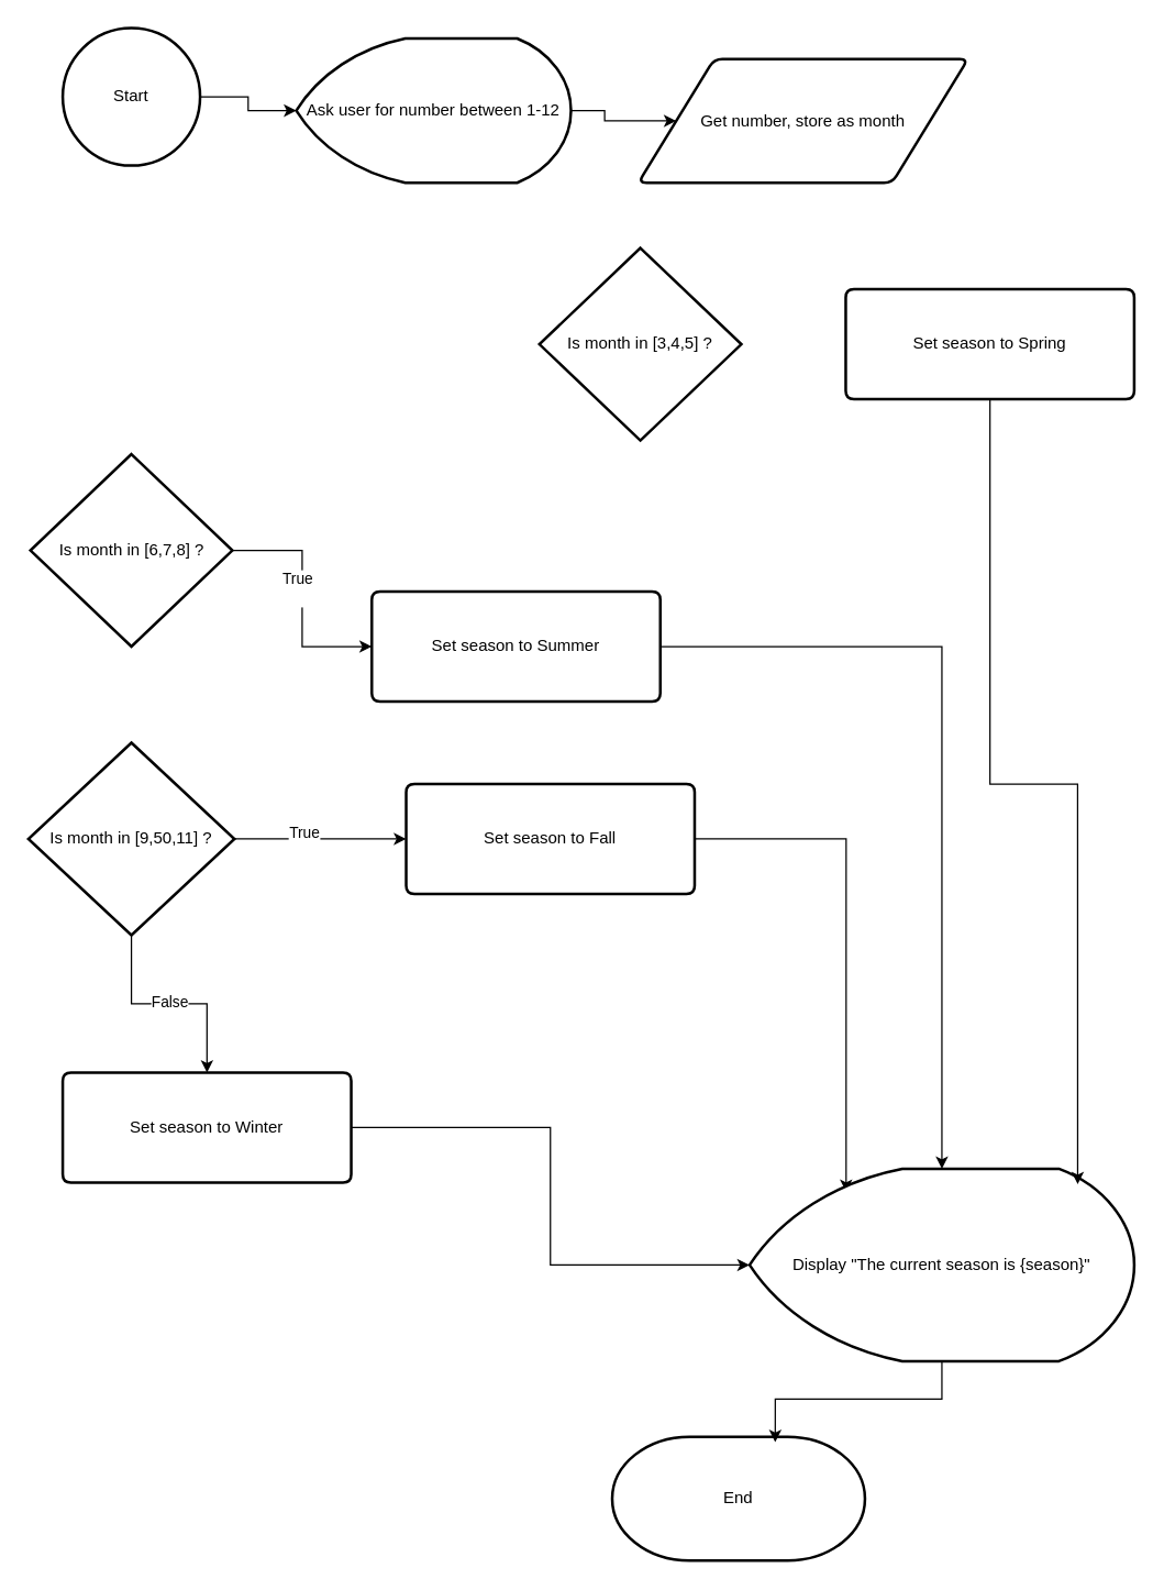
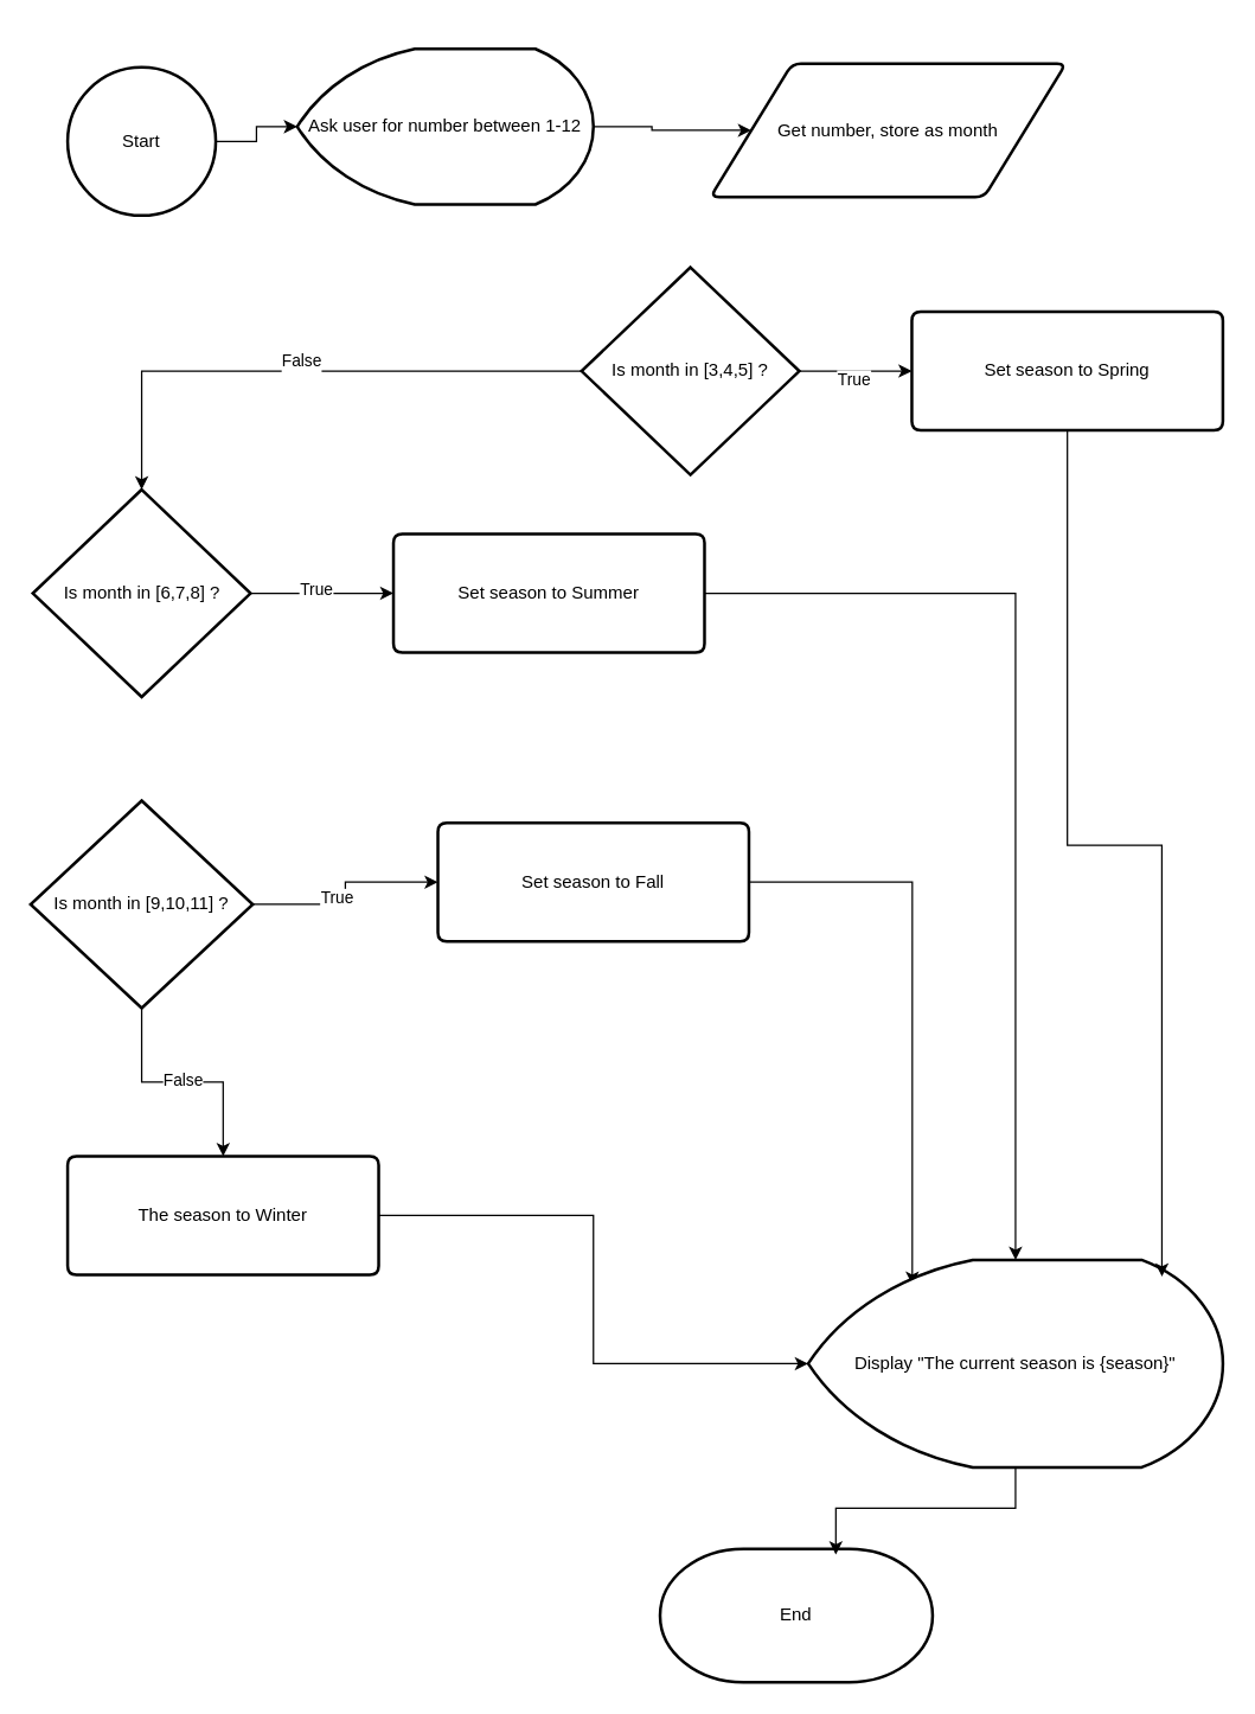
- <mxCell id="3" value="Start" style="strokeWidth=2;html=1;shape=mxgraph.flowchart.start_2;whiteSpace=wrap;" vertex="1" parent="1"><mxGeometry x="45" y="20" width="100" height="100" as="geometry" /></mxCell>
+ <mxCell id="3" value="Start" style="strokeWidth=2;html=1;shape=mxgraph.flowchart.start_2;whiteSpace=wrap;" vertex="1" parent="1"><mxGeometry x="45" y="45" width="100" height="100" as="geometry" /></mxCell>
- <mxCell id="6" value="Ask user for number between 1-12" style="strokeWidth=2;html=1;shape=mxgraph.flowchart.display;whiteSpace=wrap;" vertex="1" parent="1"><mxGeometry x="215" y="27.5" width="200" height="105" as="geometry" /></mxCell>
+ <mxCell id="6" value="Ask user for number between 1-12" style="strokeWidth=2;html=1;shape=mxgraph.flowchart.display;whiteSpace=wrap;" vertex="1" parent="1"><mxGeometry x="200" y="32.5" width="200" height="105" as="geometry" /></mxCell>
- <mxCell id="7" value="Get number, store as month" style="shape=parallelogram;html=1;strokeWidth=2;perimeter=parallelogramPerimeter;whiteSpace=wrap;rounded=1;arcSize=12;size=0.23;" vertex="1" parent="1"><mxGeometry x="464" y="42.5" width="240" height="90" as="geometry" /></mxCell>
+ <mxCell id="7" value="Get number, store as month" style="shape=parallelogram;html=1;strokeWidth=2;perimeter=parallelogramPerimeter;whiteSpace=wrap;rounded=1;arcSize=12;size=0.23;" vertex="1" parent="1"><mxGeometry x="479" y="42.5" width="240" height="90" as="geometry" /></mxCell>
+ <mxCell id="10" value="False&lt;div&gt;&lt;br&gt;&lt;/div&gt;" style="edgeStyle=orthogonalEdgeStyle;rounded=0;orthogonalLoop=1;jettySize=auto;html=1;" edge="1" parent="1" source="11" target="15"><mxGeometry relative="1" as="geometry" /></mxCell>
+ <mxCell id="8" style="edgeStyle=orthogonalEdgeStyle;rounded=0;orthogonalLoop=1;jettySize=auto;html=1;entryX=0;entryY=0.5;entryDx=0;entryDy=0;" edge="1" parent="1" source="11" target="12"><mxGeometry relative="1" as="geometry" /></mxCell>
+ <mxCell id="9" value="True" style="edgeLabel;html=1;align=center;verticalAlign=middle;resizable=0;points=[];" vertex="1" connectable="0" parent="8"><mxGeometry x="-0.043" y="-5" relative="1" as="geometry"><mxPoint as="offset" /></mxGeometry></mxCell>
- <mxCell id="17" value="Set season to Summer" style="shape=parallelogram;html=1;strokeWidth=2;perimeter=parallelogramPerimeter;whiteSpace=wrap;rounded=1;arcSize=12;size=0;" vertex="1" parent="1"><mxGeometry x="270" y="430" width="210" height="80" as="geometry" /></mxCell>
+ <mxCell id="17" value="Set season to Summer" style="shape=parallelogram;html=1;strokeWidth=2;perimeter=parallelogramPerimeter;whiteSpace=wrap;rounded=1;arcSize=12;size=0;" vertex="1" parent="1"><mxGeometry x="265" y="360" width="210" height="80" as="geometry" /></mxCell>
- <mxCell id="22" value="Is month in [9,50,11] ?" style="strokeWidth=2;html=1;shape=mxgraph.flowchart.decision;whiteSpace=wrap;" vertex="1" parent="1"><mxGeometry x="20" y="540" width="150" height="140" as="geometry" /></mxCell>
+ <mxCell id="22" value="Is month in [9,10,11] ?" style="strokeWidth=2;html=1;shape=mxgraph.flowchart.decision;whiteSpace=wrap;" vertex="1" parent="1"><mxGeometry x="20" y="540" width="150" height="140" as="geometry" /></mxCell>
- <mxCell id="24" value="Set season to Fall" style="shape=parallelogram;html=1;strokeWidth=2;perimeter=parallelogramPerimeter;whiteSpace=wrap;rounded=1;arcSize=12;size=0;" vertex="1" parent="1"><mxGeometry x="295" y="570" width="210" height="80" as="geometry" /></mxCell>
+ <mxCell id="24" value="Set season to Fall" style="shape=parallelogram;html=1;strokeWidth=2;perimeter=parallelogramPerimeter;whiteSpace=wrap;rounded=1;arcSize=12;size=0;" vertex="1" parent="1"><mxGeometry x="295" y="555" width="210" height="80" as="geometry" /></mxCell>
- <mxCell id="26" value="Set season to Winter" style="shape=parallelogram;html=1;strokeWidth=2;perimeter=parallelogramPerimeter;whiteSpace=wrap;rounded=1;arcSize=12;size=0;" vertex="1" parent="1"><mxGeometry x="45" y="780" width="210" height="80" as="geometry" /></mxCell>
+ <mxCell id="26" value="The season to Winter" style="shape=parallelogram;html=1;strokeWidth=2;perimeter=parallelogramPerimeter;whiteSpace=wrap;rounded=1;arcSize=12;size=0;" vertex="1" parent="1"><mxGeometry x="45" y="780" width="210" height="80" as="geometry" /></mxCell>
